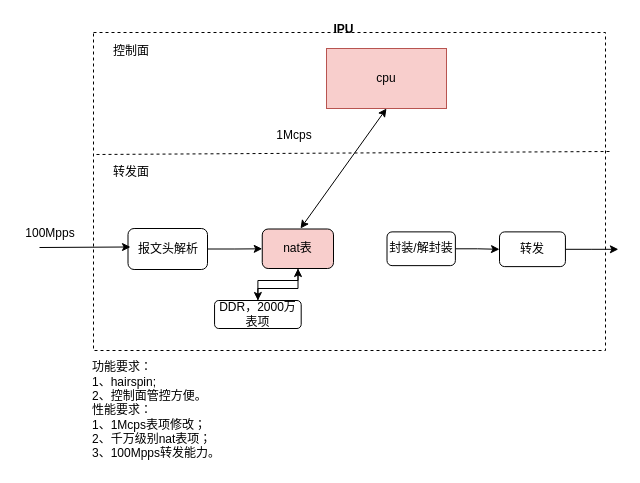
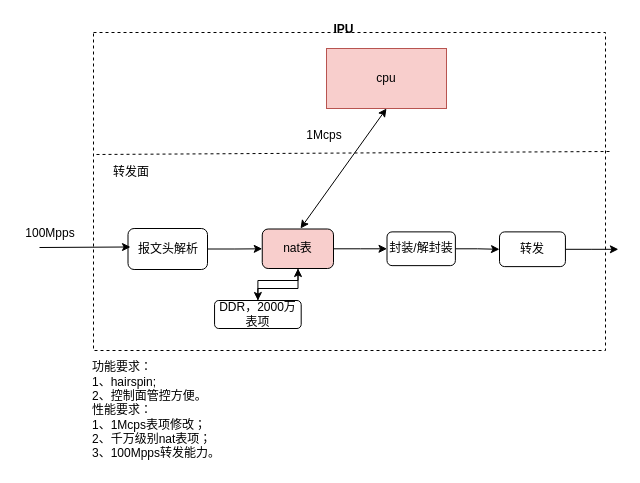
- <mxCell id="6" value="控制面" style="text;html=1;strokeColor=none;fillColor=none;align=center;verticalAlign=middle;whiteSpace=wrap;rounded=0;dashed=1;" vertex="1" parent="1"><mxGeometry x="101" y="36" width="60" height="30" as="geometry" /></mxCell>
- <mxCell id="18" value="1Mcps" style="text;html=1;strokeColor=none;fillColor=none;align=center;verticalAlign=middle;whiteSpace=wrap;rounded=0;dashed=1;" vertex="1" parent="1"><mxGeometry x="263.5" y="120" width="60" height="30" as="geometry" /></mxCell>
+ <mxCell id="18" value="1Mcps" style="text;html=1;strokeColor=none;fillColor=none;align=center;verticalAlign=middle;whiteSpace=wrap;rounded=0;dashed=1;" vertex="1" parent="1"><mxGeometry x="293.5" y="120" width="60" height="30" as="geometry" /></mxCell>
+ <mxCell id="10" value="" style="edgeStyle=orthogonalEdgeStyle;rounded=0;orthogonalLoop=1;jettySize=auto;html=1;" edge="1" parent="1" source="12" target="14"><mxGeometry relative="1" as="geometry" /></mxCell>
